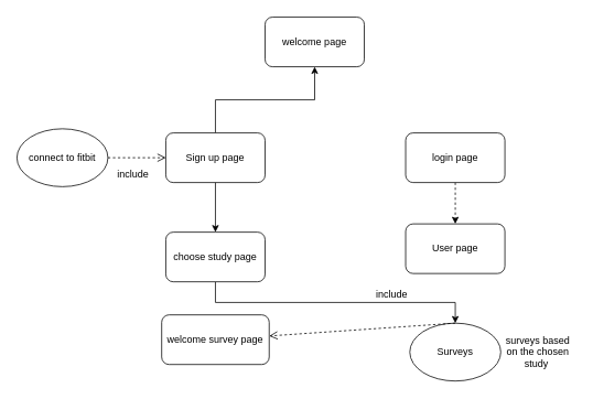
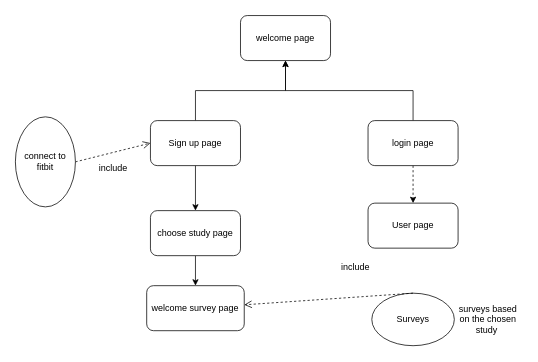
+ <mxCell id="6" style="edgeStyle=orthogonalEdgeStyle;rounded=0;orthogonalLoop=1;jettySize=auto;html=1;exitX=0.5;exitY=0;exitDx=0;exitDy=0;entryX=0.5;entryY=1;entryDx=0;entryDy=0;" edge="1" parent="1" source="8" target="5"><mxGeometry relative="1" as="geometry" /></mxCell>
- <mxCell id="16" value="connect to fitbit" style="ellipse;whiteSpace=wrap;html=1;" vertex="1" parent="1"><mxGeometry x="20" y="155" width="110" height="70" as="geometry" /></mxCell>
+ <mxCell id="16" value="connect to fitbit" style="ellipse;whiteSpace=wrap;html=1;" vertex="1" parent="1"><mxGeometry x="20" y="155" width="80" height="120" as="geometry" /></mxCell>
- <mxCell id="10" style="edgeStyle=orthogonalEdgeStyle;rounded=0;orthogonalLoop=1;jettySize=auto;html=1;exitX=0.5;exitY=1;exitDx=0;exitDy=0;" edge="1" parent="1" source="11" target="13"><mxGeometry relative="1" as="geometry" /></mxCell>
+ <mxCell id="10" style="edgeStyle=orthogonalEdgeStyle;rounded=0;orthogonalLoop=1;jettySize=auto;html=1;exitX=0.5;exitY=1;exitDx=0;exitDy=0;entryX=0.5;entryY=0;entryDx=0;entryDy=0;" edge="1" parent="1" source="11" target="9"><mxGeometry relative="1" as="geometry" /></mxCell>
